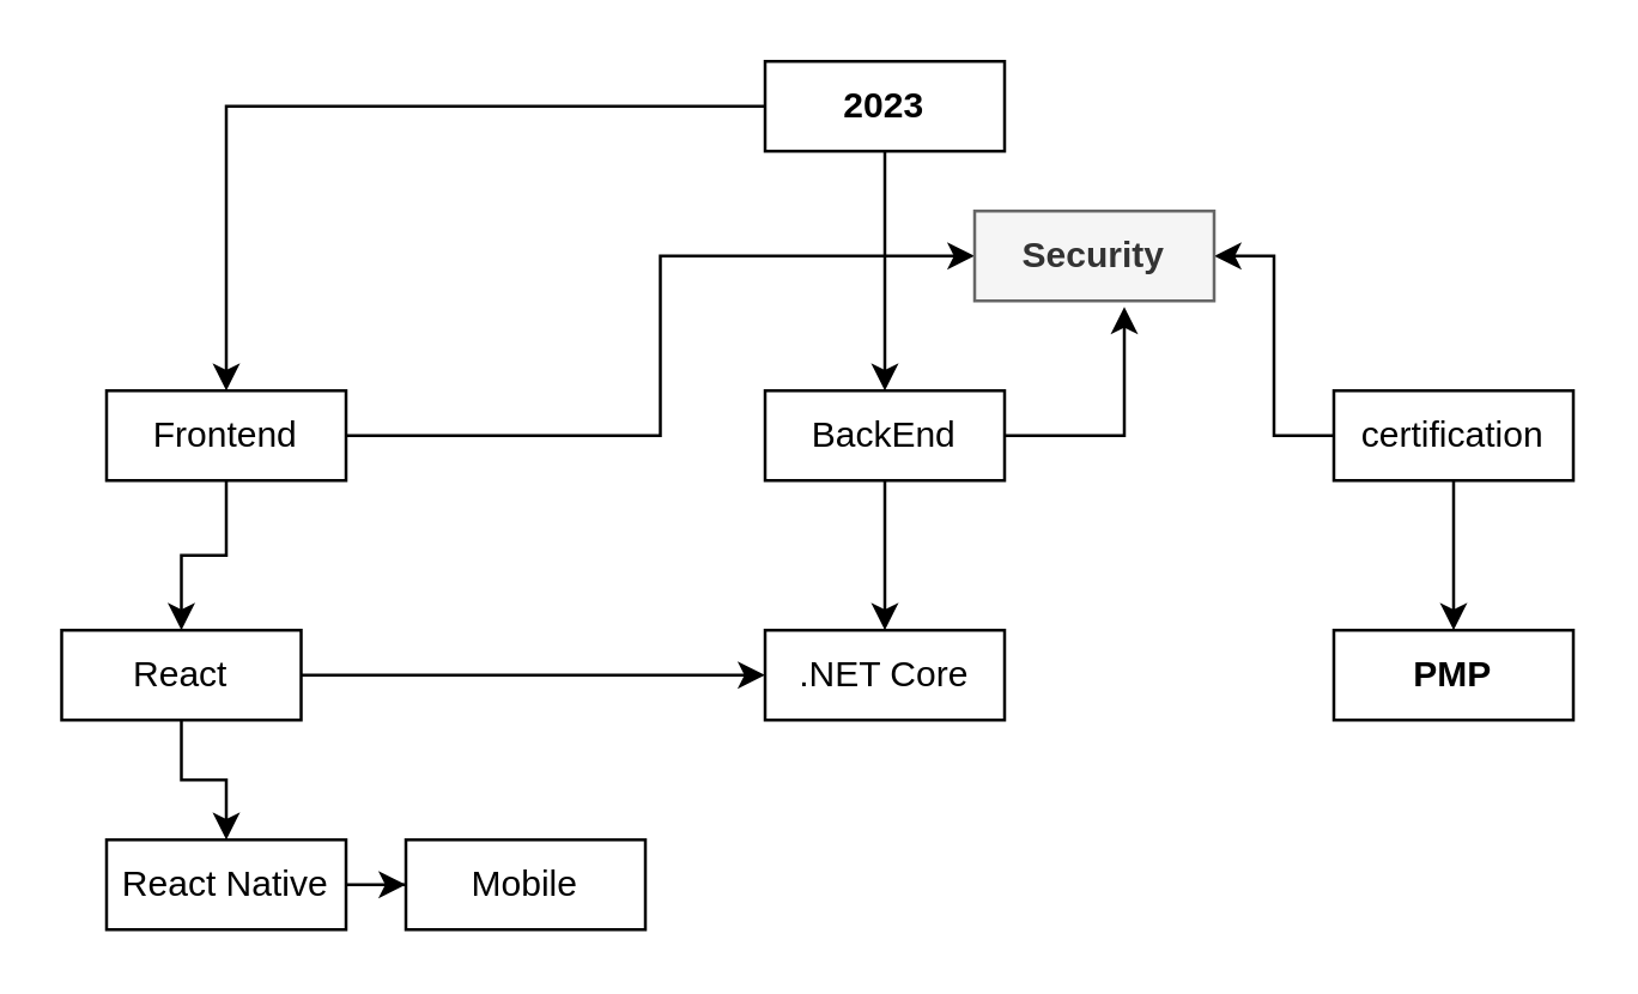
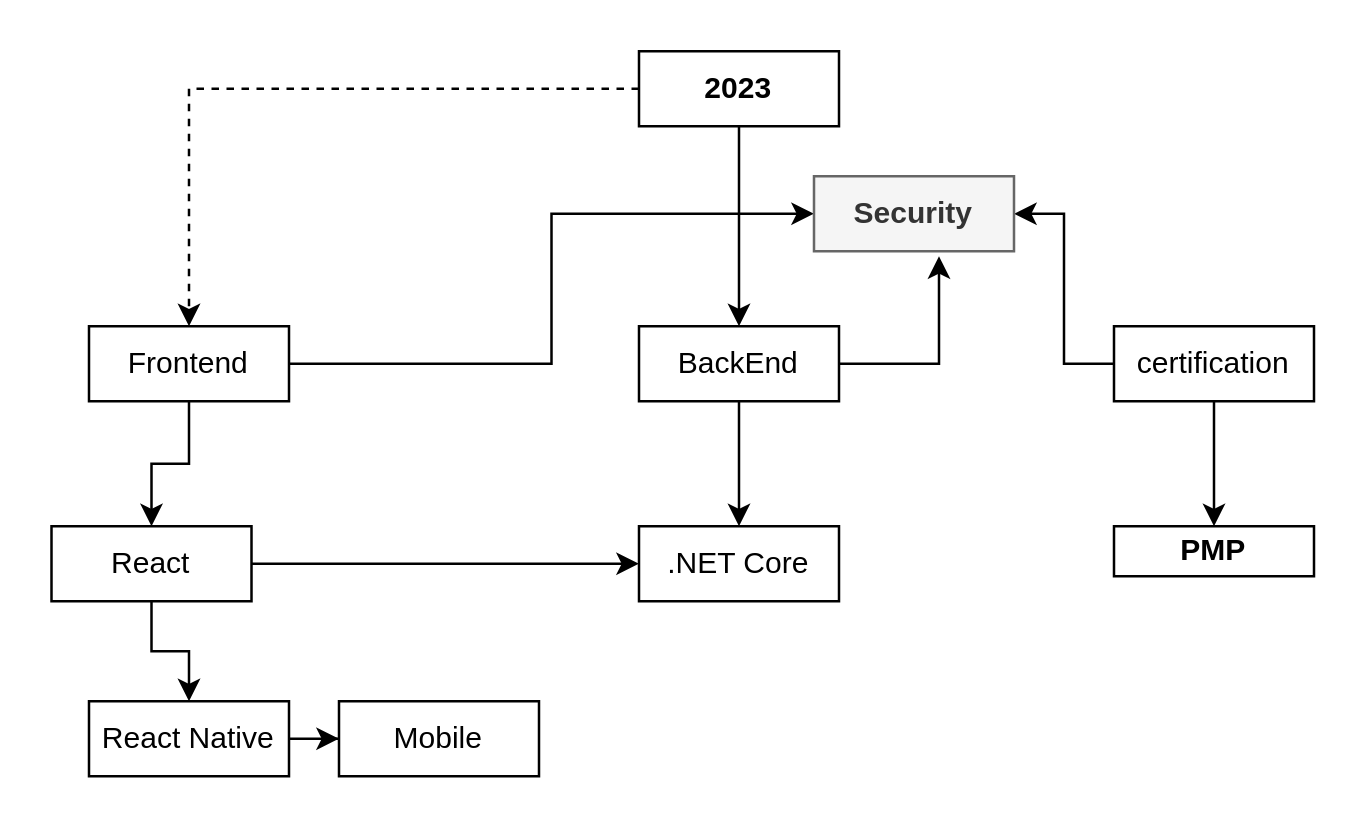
- <mxCell id="2" style="edgeStyle=orthogonalEdgeStyle;rounded=0;orthogonalLoop=1;jettySize=auto;html=1;" edge="1" parent="1" source="4" target="10"><mxGeometry relative="1" as="geometry" /></mxCell>
+ <mxCell id="2" style="edgeStyle=orthogonalEdgeStyle;rounded=0;orthogonalLoop=1;jettySize=auto;html=1;dashed=1;" edge="1" parent="1" source="4" target="10"><mxGeometry relative="1" as="geometry" /></mxCell>
- <mxCell id="18" value="&lt;b&gt;PMP&lt;/b&gt;" style="rounded=0;whiteSpace=wrap;html=1;" vertex="1" parent="1"><mxGeometry x="445" y="210" width="80" height="30" as="geometry" /></mxCell>
+ <mxCell id="18" value="&lt;b&gt;PMP&lt;/b&gt;" style="rounded=0;whiteSpace=wrap;html=1;" vertex="1" parent="1"><mxGeometry x="445" y="210" width="80" height="20" as="geometry" /></mxCell>
